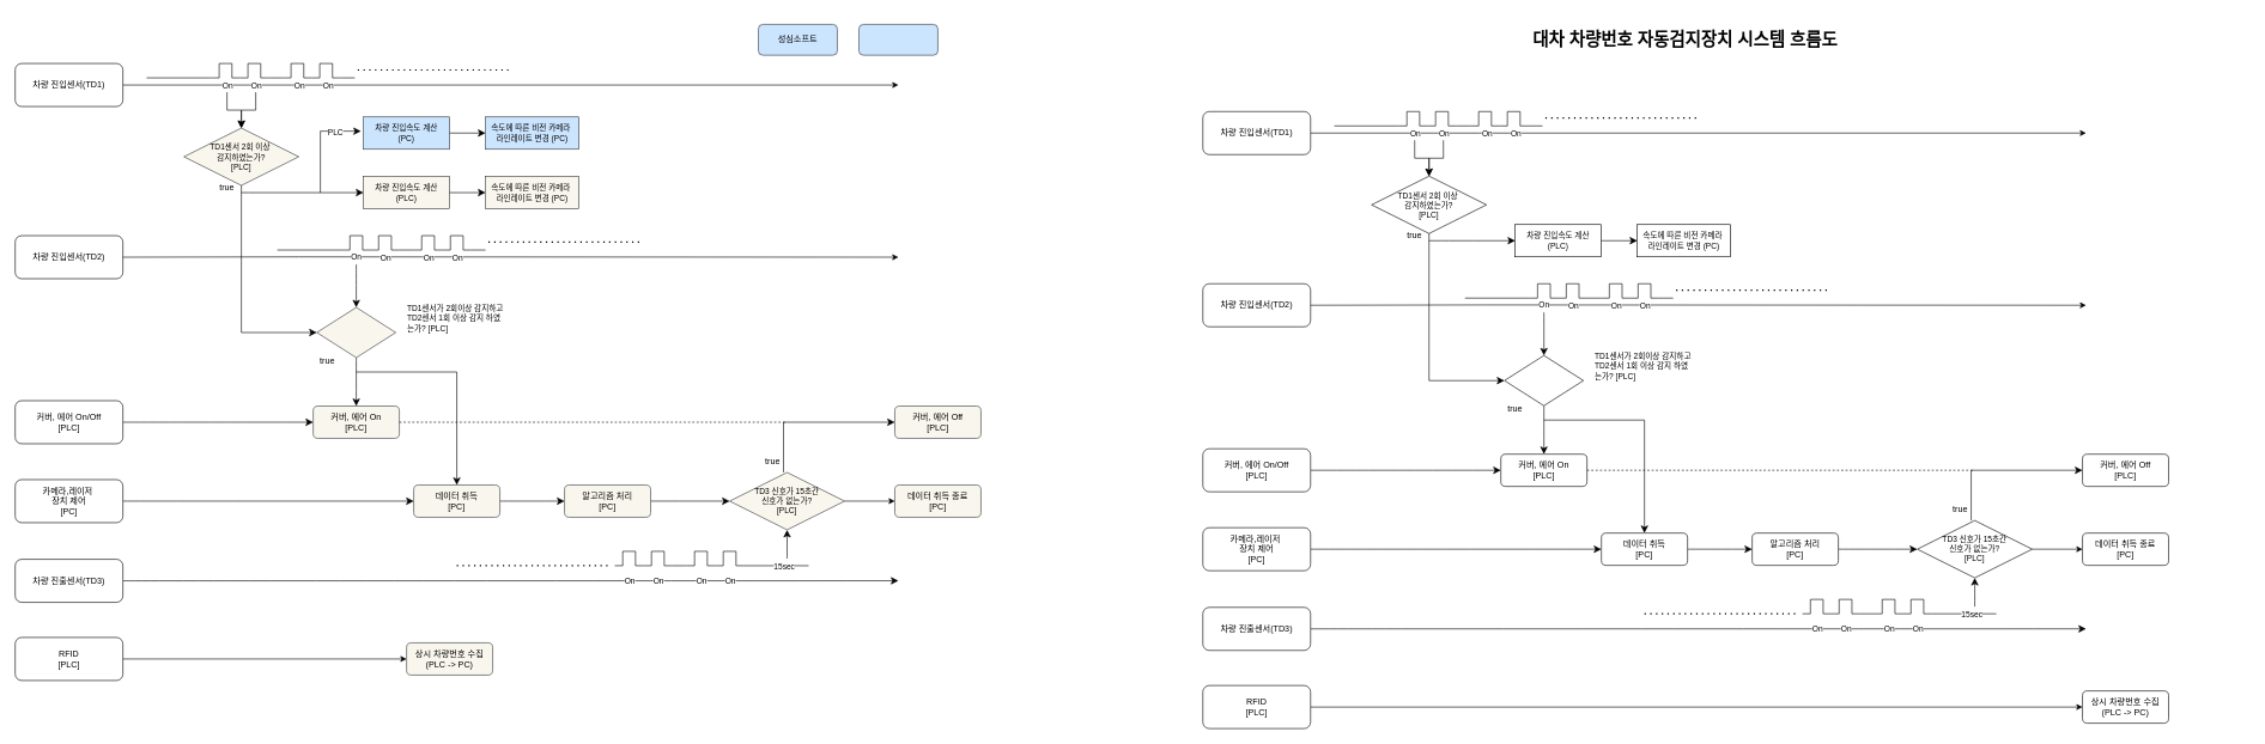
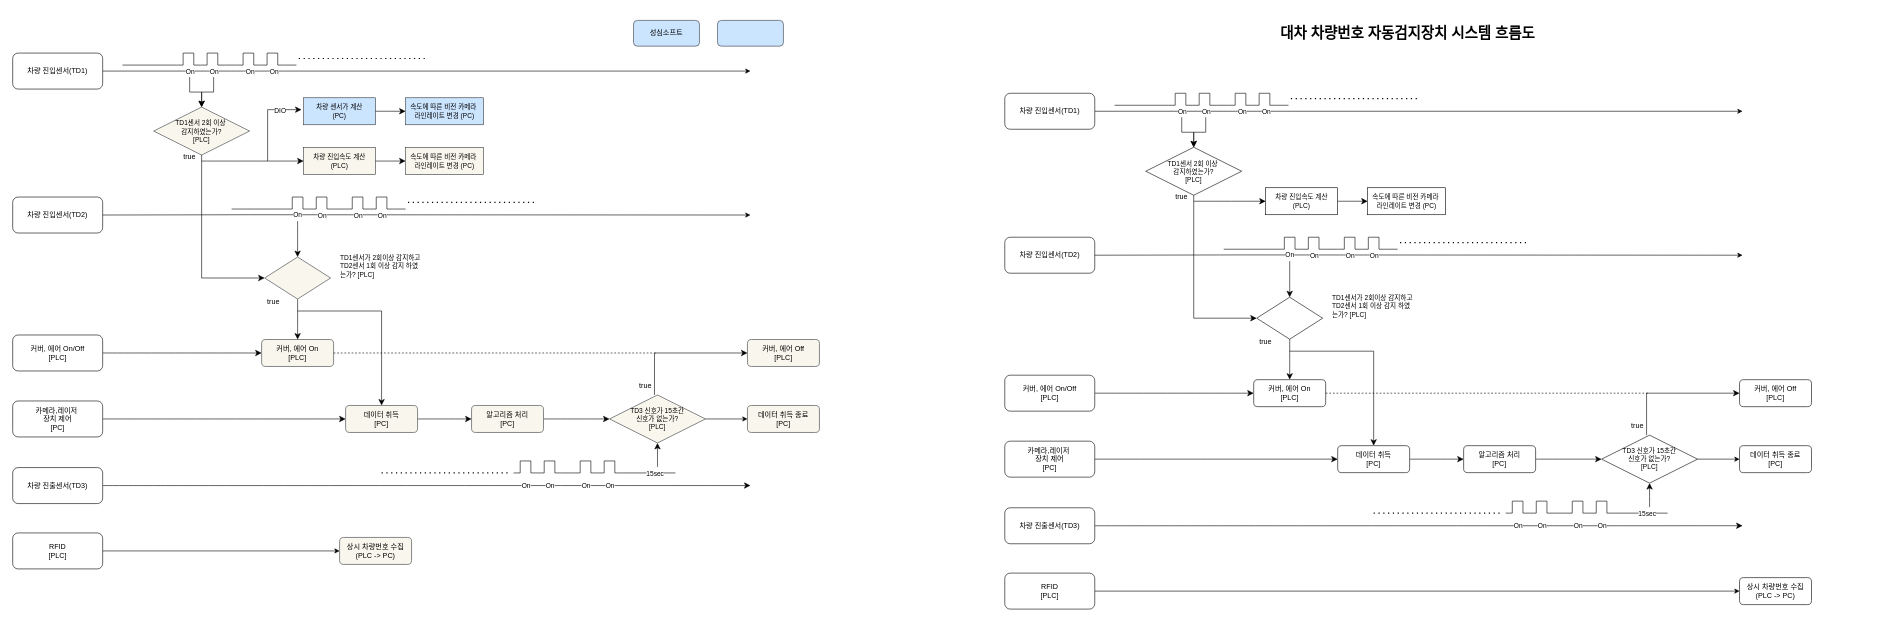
- <mxCell id="165" value="PLC" style="edgeLabel;resizable=0;html=1;;align=center;verticalAlign=middle;" connectable="0" vertex="1" parent="1"><mxGeometry x="465" y="183" as="geometry" /></mxCell>
+ <mxCell id="165" value="DIO" style="edgeLabel;resizable=0;html=1;;align=center;verticalAlign=middle;" connectable="0" vertex="1" parent="1"><mxGeometry x="465" y="183" as="geometry" /></mxCell>
- <mxCell id="162" value="&lt;font style=&quot;font-size: 11px;&quot;&gt;차량 진입속도 계산&lt;br&gt;(PC)&lt;/font&gt;" style="rounded=0;whiteSpace=wrap;html=1;fillColor=#cce5ff;strokeColor=#36393d;" vertex="1" parent="1"><mxGeometry x="505" y="162.5" width="120" height="45" as="geometry" /></mxCell>
+ <mxCell id="162" value="&lt;font style=&quot;font-size: 11px;&quot;&gt;차량 센서가 계산&lt;br&gt;(PC)&lt;/font&gt;" style="rounded=0;whiteSpace=wrap;html=1;fillColor=#cce5ff;strokeColor=#36393d;" vertex="1" parent="1"><mxGeometry x="505" y="162.5" width="120" height="45" as="geometry" /></mxCell>
